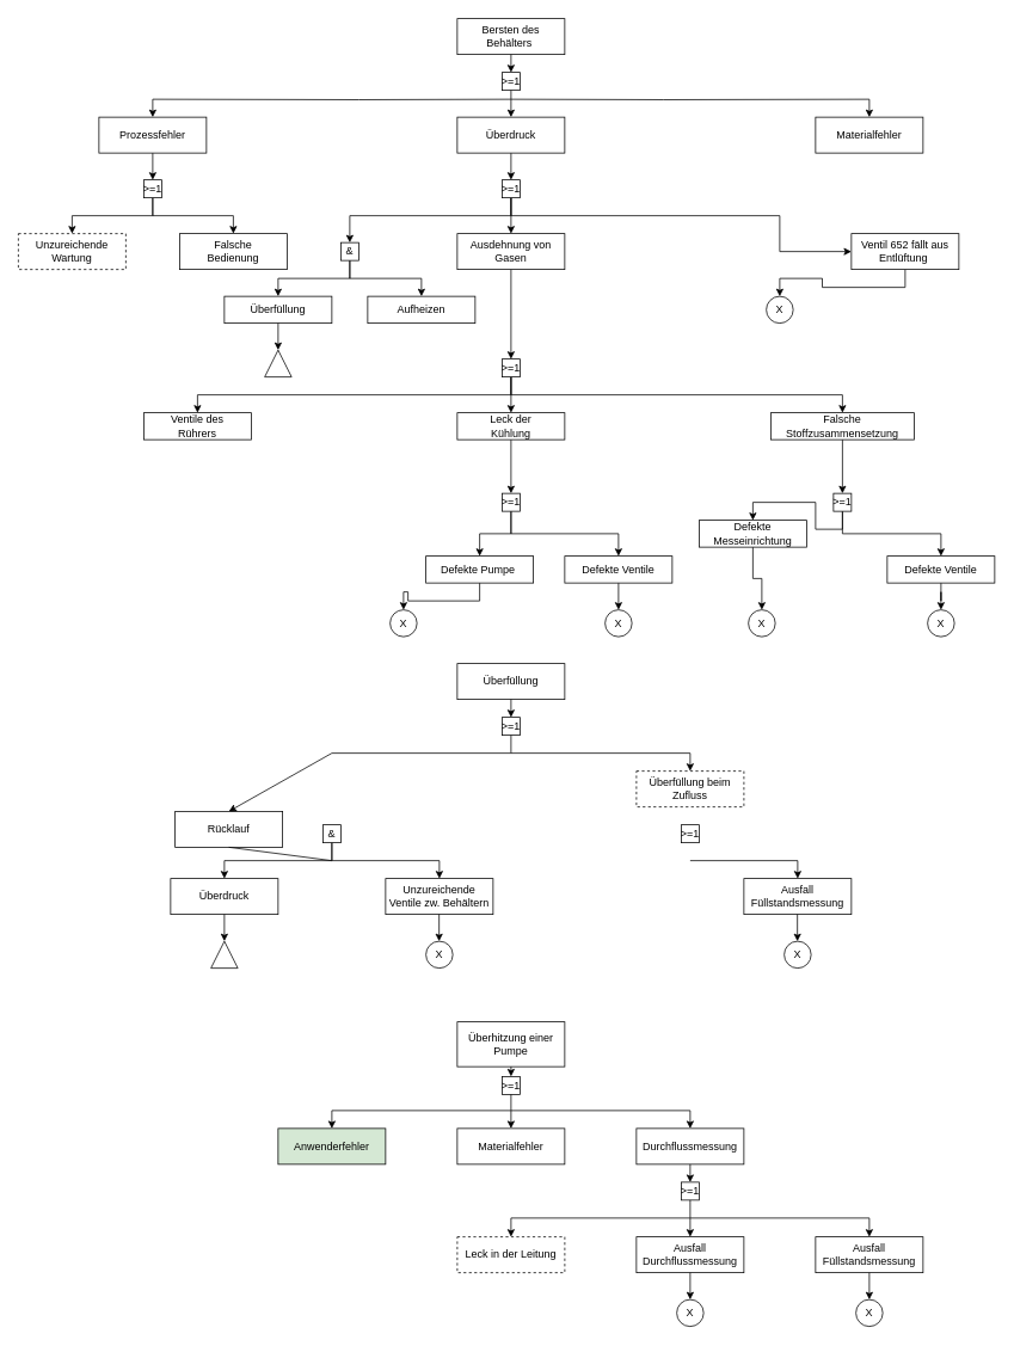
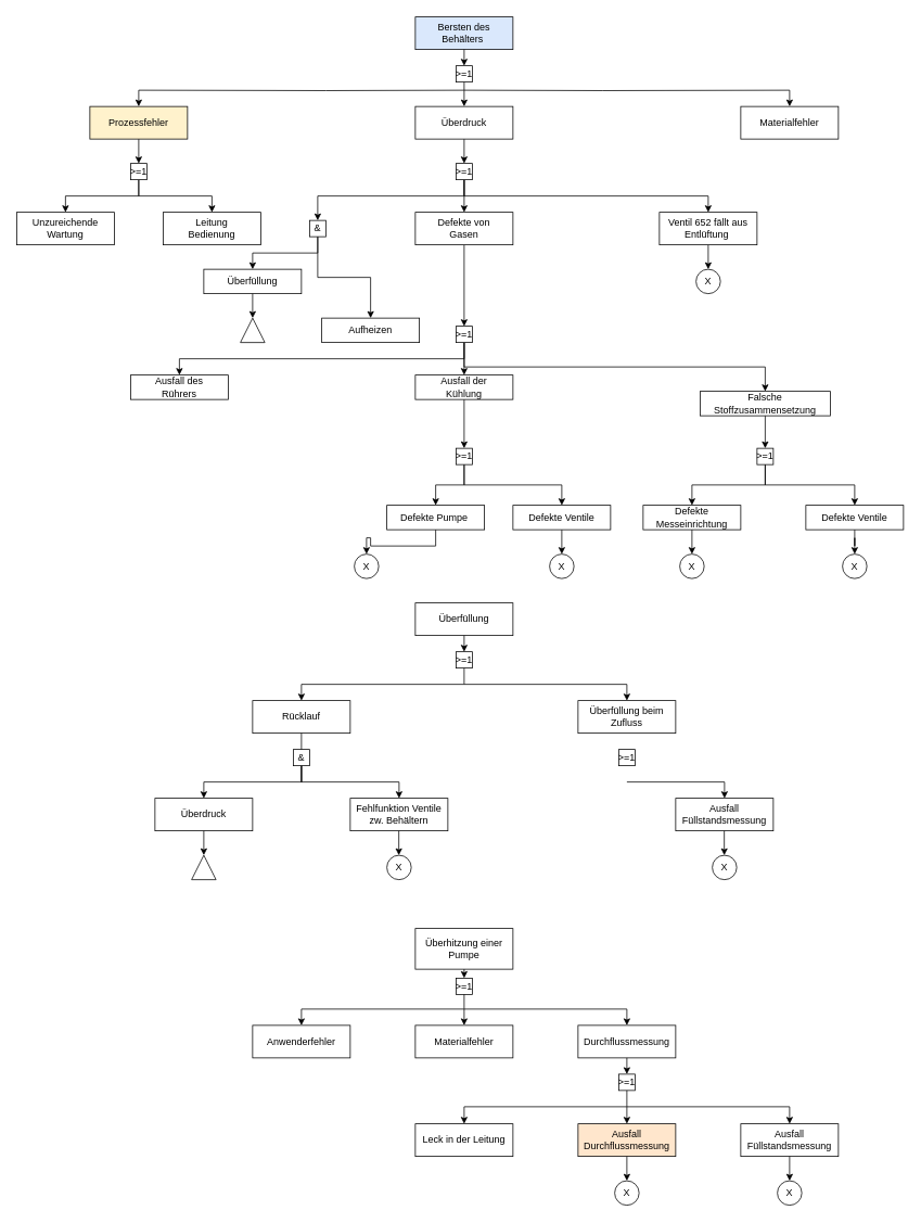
- <mxCell id="5" value="Bersten des&lt;br/&gt;Behälters&amp;nbsp;" style="rounded=0;whiteSpace=wrap;html=1;" parent="1" vertex="1"><mxGeometry x="510" width="120" height="40" as="geometry" y="20" /></mxCell>
+ <mxCell id="5" value="Bersten des&lt;br/&gt;Behälters&amp;nbsp;" style="rounded=0;whiteSpace=wrap;html=1;fillColor=#dae8fc;" parent="1" vertex="1"><mxGeometry x="510" width="120" height="40" as="geometry" y="20" /></mxCell>
- <mxCell id="9" value="Prozessfehler" style="rounded=0;whiteSpace=wrap;html=1;" parent="1" vertex="1"><mxGeometry x="110" y="130" width="120" height="40" as="geometry" /></mxCell>
+ <mxCell id="9" value="Prozessfehler" style="rounded=0;whiteSpace=wrap;html=1;fillColor=#fff2cc;" parent="1" vertex="1"><mxGeometry x="110" y="130" width="120" height="40" as="geometry" /></mxCell>
- <mxCell id="14" value="Unzureichende&lt;br/&gt;Wartung&lt;br/&gt;" style="rounded=0;whiteSpace=wrap;html=1;dashed=1;" parent="1" vertex="1"><mxGeometry x="20" y="260" width="120" height="40" as="geometry" /></mxCell>
+ <mxCell id="14" value="Unzureichende&lt;br/&gt;Wartung&lt;br/&gt;" style="rounded=0;whiteSpace=wrap;html=1;" parent="1" vertex="1"><mxGeometry x="20" y="260" width="120" height="40" as="geometry" /></mxCell>
- <mxCell id="15" value="Falsche&lt;br/&gt;Bedienung" style="rounded=0;whiteSpace=wrap;html=1;" parent="1" vertex="1"><mxGeometry x="200" y="260" width="120" height="40" as="geometry" /></mxCell>
+ <mxCell id="15" value="Leitung&lt;br/&gt;Bedienung" style="rounded=0;whiteSpace=wrap;html=1;" parent="1" vertex="1"><mxGeometry x="200" y="260" width="120" height="40" as="geometry" /></mxCell>
- <mxCell id="21" value="Ausdehnung von&lt;br/&gt;Gasen" style="rounded=0;whiteSpace=wrap;html=1;" parent="1" vertex="1"><mxGeometry x="510" y="260" width="120" height="40" as="geometry" /></mxCell>
+ <mxCell id="21" value="Defekte von&lt;br/&gt;Gasen" style="rounded=0;whiteSpace=wrap;html=1;" parent="1" vertex="1"><mxGeometry x="510" y="260" width="120" height="40" as="geometry" /></mxCell>
- <mxCell id="23" value="Ventil 652 fällt aus&lt;br/&gt;Entlüftung&amp;nbsp;" style="rounded=0;whiteSpace=wrap;html=1;" parent="1" vertex="1"><mxGeometry x="950" y="260" width="120" height="40" as="geometry" /></mxCell>
+ <mxCell id="23" value="Ventil 652 fällt aus&lt;br/&gt;Entlüftung&amp;nbsp;" style="rounded=0;whiteSpace=wrap;html=1;" parent="1" vertex="1"><mxGeometry x="810" y="260" width="120" height="40" as="geometry" /></mxCell>
- <mxCell id="27" value="Aufheizen" style="rounded=0;whiteSpace=wrap;html=1;" parent="1" vertex="1"><mxGeometry x="410" y="330" width="120" height="30" as="geometry" /></mxCell>
+ <mxCell id="27" value="Aufheizen" style="rounded=0;whiteSpace=wrap;html=1;" parent="1" vertex="1"><mxGeometry x="395" y="390" width="120" height="30" as="geometry" /></mxCell>
- <mxCell id="37" value="Ventile des&lt;br/&gt;Rührers" style="rounded=0;whiteSpace=wrap;html=1;" parent="1" vertex="1"><mxGeometry x="160" y="460" width="120" height="30" as="geometry" /></mxCell>
+ <mxCell id="37" value="Ausfall des&lt;br/&gt;Rührers" style="rounded=0;whiteSpace=wrap;html=1;" parent="1" vertex="1"><mxGeometry x="160" y="460" width="120" height="30" as="geometry" /></mxCell>
- <mxCell id="36" value="Leck der&lt;br/&gt;Kühlung&lt;br/&gt;" style="rounded=0;whiteSpace=wrap;html=1;" parent="1" vertex="1"><mxGeometry x="510" y="460" width="120" height="30" as="geometry" /></mxCell>
+ <mxCell id="36" value="Ausfall der&lt;br/&gt;Kühlung&lt;br/&gt;" style="rounded=0;whiteSpace=wrap;html=1;" parent="1" vertex="1"><mxGeometry x="510" y="460" width="120" height="30" as="geometry" /></mxCell>
- <mxCell id="34" value="Falsche&lt;br/&gt;Stoffzusammensetzung" style="rounded=0;whiteSpace=wrap;html=1;" parent="1" vertex="1"><mxGeometry x="860" y="460" width="160" height="30" as="geometry" /></mxCell>
+ <mxCell id="34" value="Falsche&lt;br/&gt;Stoffzusammensetzung" style="rounded=0;whiteSpace=wrap;html=1;" parent="1" vertex="1"><mxGeometry x="860" y="480" width="160" height="30" as="geometry" /></mxCell>
- <mxCell id="49" value="Defekte&lt;br/&gt;Messeinrichtung" style="rounded=0;whiteSpace=wrap;html=1;" parent="1" vertex="1"><mxGeometry x="780" y="580" width="120" height="30" as="geometry" /></mxCell>
+ <mxCell id="49" value="Defekte&lt;br/&gt;Messeinrichtung" style="rounded=0;whiteSpace=wrap;html=1;" parent="1" vertex="1"><mxGeometry x="790" y="620" width="120" height="30" as="geometry" /></mxCell>
- <mxCell id="61" value="Überfüllung beim Zufluss" style="rounded=0;whiteSpace=wrap;html=1;dashed=1;" vertex="1" parent="1"><mxGeometry x="710" y="860" width="120" height="40" as="geometry" /></mxCell>
+ <mxCell id="61" value="Überfüllung beim Zufluss" style="rounded=0;whiteSpace=wrap;html=1;" vertex="1" parent="1"><mxGeometry x="710" y="860" width="120" height="40" as="geometry" /></mxCell>
- <mxCell id="60" value="Rücklauf" style="rounded=0;whiteSpace=wrap;html=1;" vertex="1" parent="1"><mxGeometry x="195" y="905" width="120" height="40" as="geometry" /></mxCell>
+ <mxCell id="60" value="Rücklauf" style="rounded=0;whiteSpace=wrap;html=1;" vertex="1" parent="1"><mxGeometry x="310" y="860" width="120" height="40" as="geometry" /></mxCell>
- <mxCell id="71" value="Unzureichende Ventile zw. Behältern" style="rounded=0;whiteSpace=wrap;html=1;" vertex="1" parent="1"><mxGeometry x="430" y="980" width="120" height="40" as="geometry" /></mxCell>
+ <mxCell id="71" value="Fehlfunktion Ventile zw. Behältern" style="rounded=0;whiteSpace=wrap;html=1;" vertex="1" parent="1"><mxGeometry x="430" y="980" width="120" height="40" as="geometry" /></mxCell>
- <mxCell id="82" value="Anwenderfehler" style="rounded=0;whiteSpace=wrap;html=1;fillColor=#d5e8d4;" vertex="1" parent="1"><mxGeometry x="310" y="1259" width="120" height="40" as="geometry" /></mxCell>
+ <mxCell id="82" value="Anwenderfehler" style="rounded=0;whiteSpace=wrap;html=1;" vertex="1" parent="1"><mxGeometry x="310" y="1259" width="120" height="40" as="geometry" /></mxCell>
- <mxCell id="83" value="Leck in der Leitung" style="rounded=0;whiteSpace=wrap;html=1;dashed=1;" vertex="1" parent="1"><mxGeometry x="510" y="1380" width="120" height="40" as="geometry" /></mxCell>
+ <mxCell id="83" value="Leck in der Leitung" style="rounded=0;whiteSpace=wrap;html=1;" vertex="1" parent="1"><mxGeometry x="510" y="1380" width="120" height="40" as="geometry" /></mxCell>
- <mxCell id="84" value="Ausfall Durchflussmessung" style="rounded=0;whiteSpace=wrap;html=1;" vertex="1" parent="1"><mxGeometry x="710" y="1380" width="120" height="40" as="geometry" /></mxCell>
+ <mxCell id="84" value="Ausfall Durchflussmessung" style="rounded=0;whiteSpace=wrap;html=1;fillColor=#ffe6cc;" vertex="1" parent="1"><mxGeometry x="710" y="1380" width="120" height="40" as="geometry" /></mxCell>
